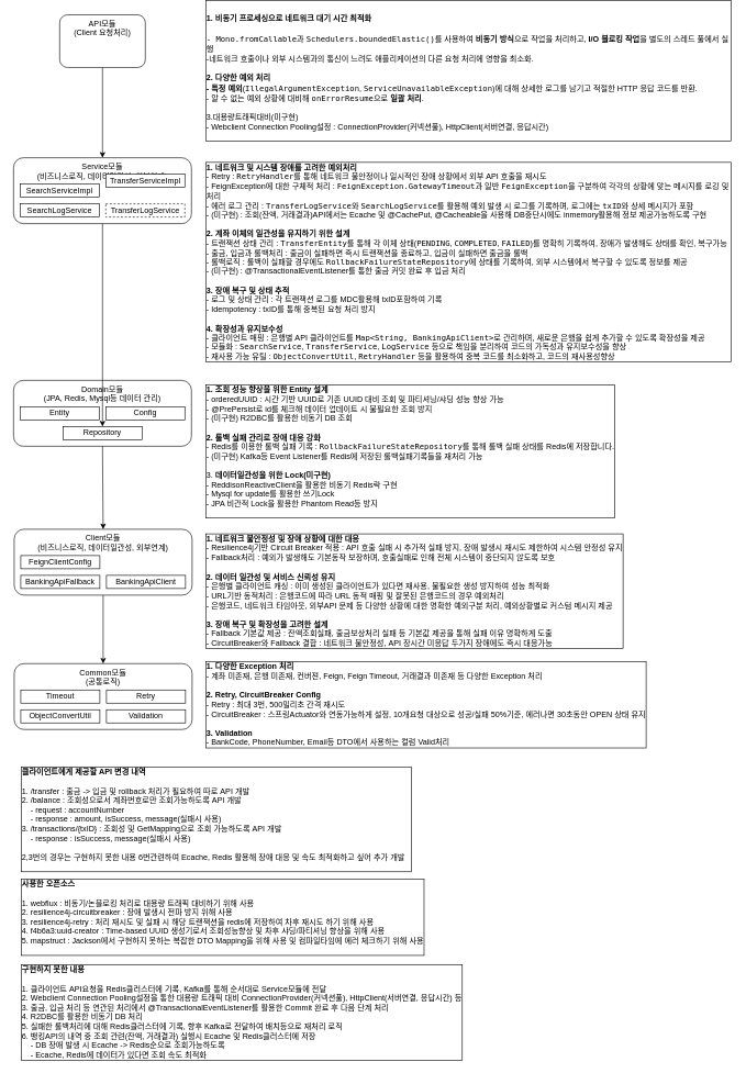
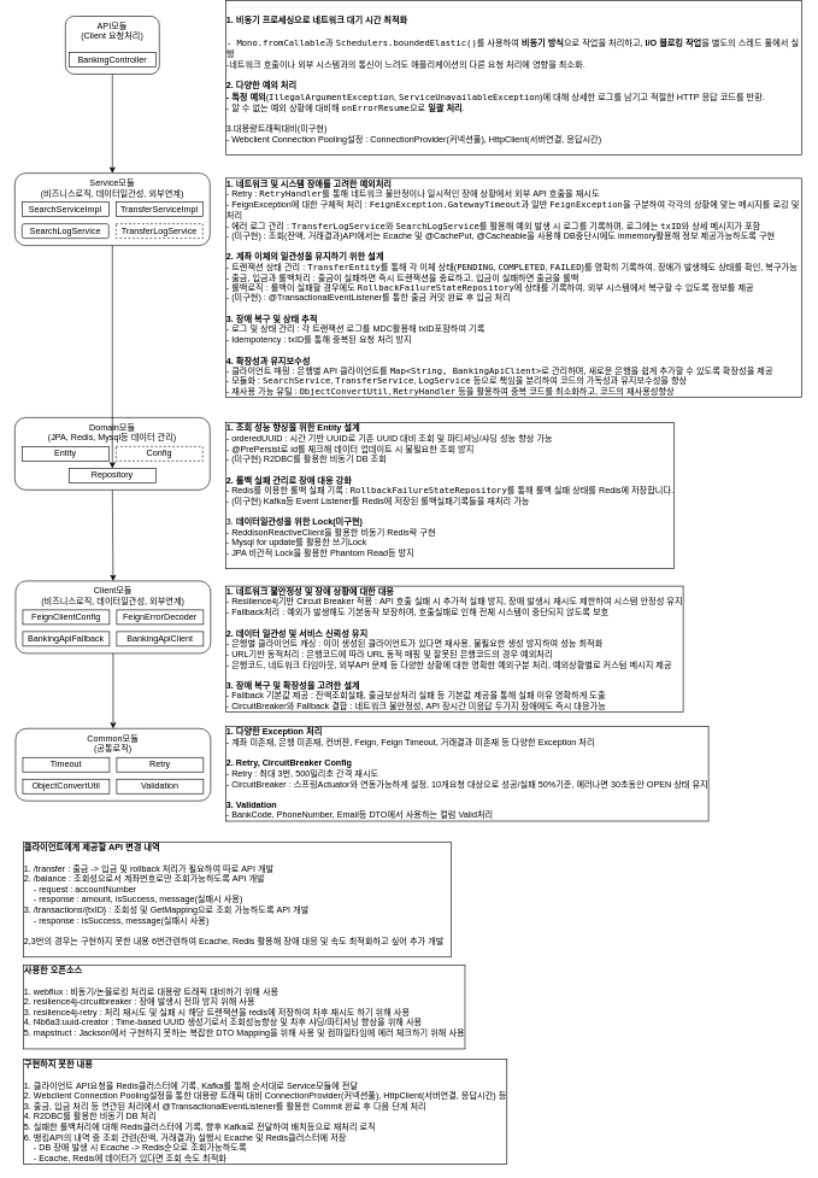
+ <mxCell id="3" value="BankingController" style="rounded=0;whiteSpace=wrap;html=1;" vertex="1" parent="1"><mxGeometry x="95" y="70" width="120" height="20" as="geometry" /></mxCell>
- <mxCell id="7" value="TransferServiceImpl" style="rounded=0;whiteSpace=wrap;html=1;" vertex="1" parent="1"><mxGeometry x="160" y="262" width="120" height="20" as="geometry" /></mxCell>
+ <mxCell id="7" value="TransferServiceImpl" style="rounded=0;whiteSpace=wrap;html=1;" vertex="1" parent="1"><mxGeometry x="160" y="277" width="120" height="20" as="geometry" /></mxCell>
- <mxCell id="8" value="SearchLogService" style="rounded=0;whiteSpace=wrap;html=1;" vertex="1" parent="1"><mxGeometry x="30" y="307" width="120" height="20" as="geometry" /></mxCell>
+ <mxCell id="8" value="SearchLogService" style="whiteSpace=wrap;html=1;rounded=1;" vertex="1" parent="1"><mxGeometry x="30" y="307" width="120" height="20" as="geometry" /></mxCell>
- <mxCell id="14" value="Config" style="rounded=0;whiteSpace=wrap;html=1;" vertex="1" parent="1"><mxGeometry x="160" y="615" width="120" height="20" as="geometry" /></mxCell>
+ <mxCell id="14" value="Config" style="rounded=0;whiteSpace=wrap;html=1;dashed=1;" vertex="1" parent="1"><mxGeometry x="160" y="615" width="120" height="20" as="geometry" /></mxCell>
+ <mxCell id="20" value="FeignErrorDecoder" style="rounded=0;whiteSpace=wrap;html=1;" vertex="1" parent="1"><mxGeometry x="161" y="841" width="120" height="20" as="geometry" /></mxCell>
